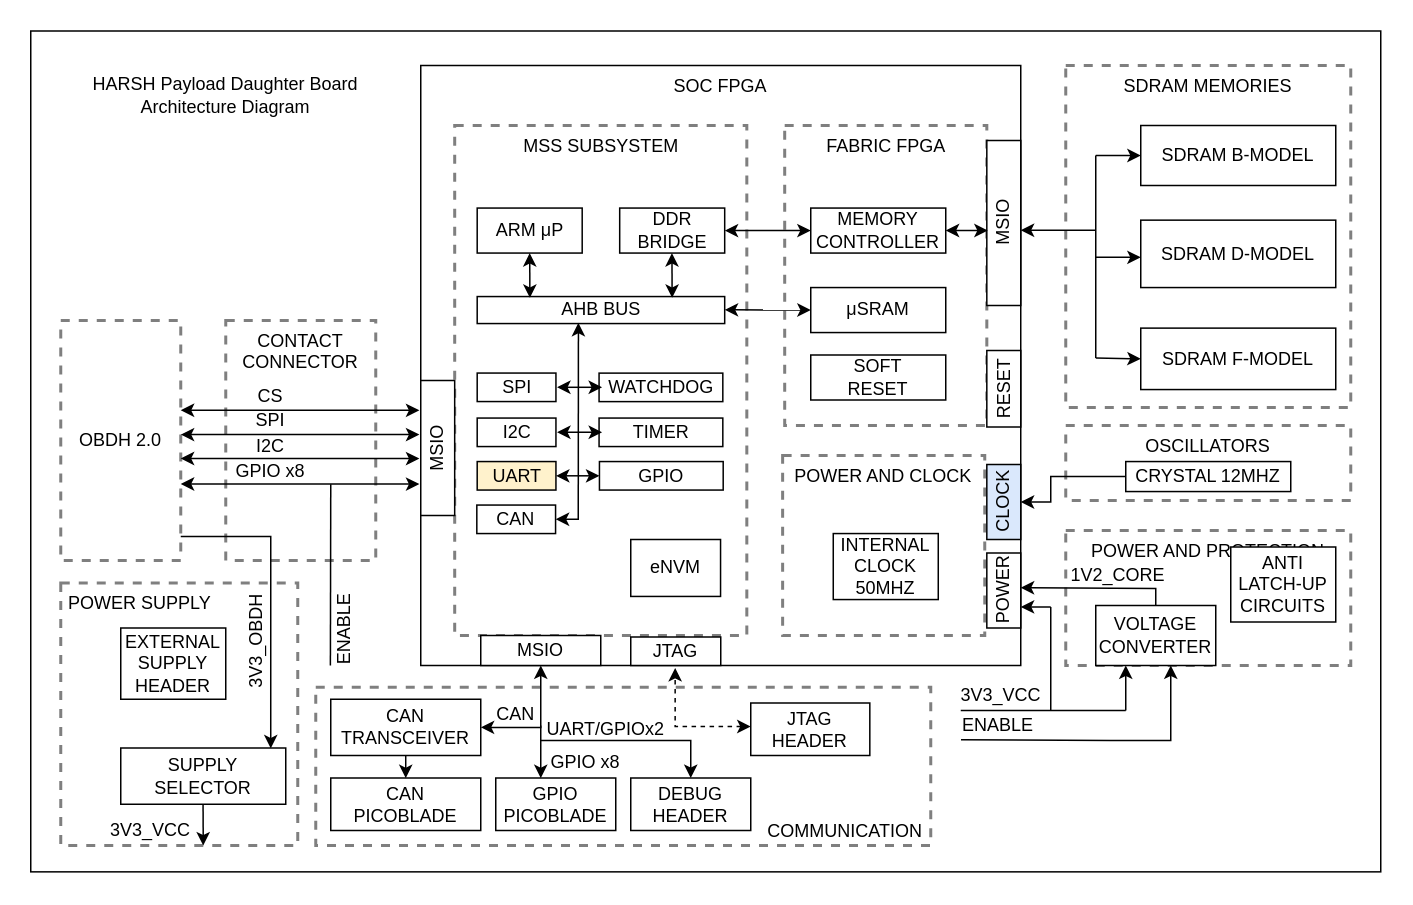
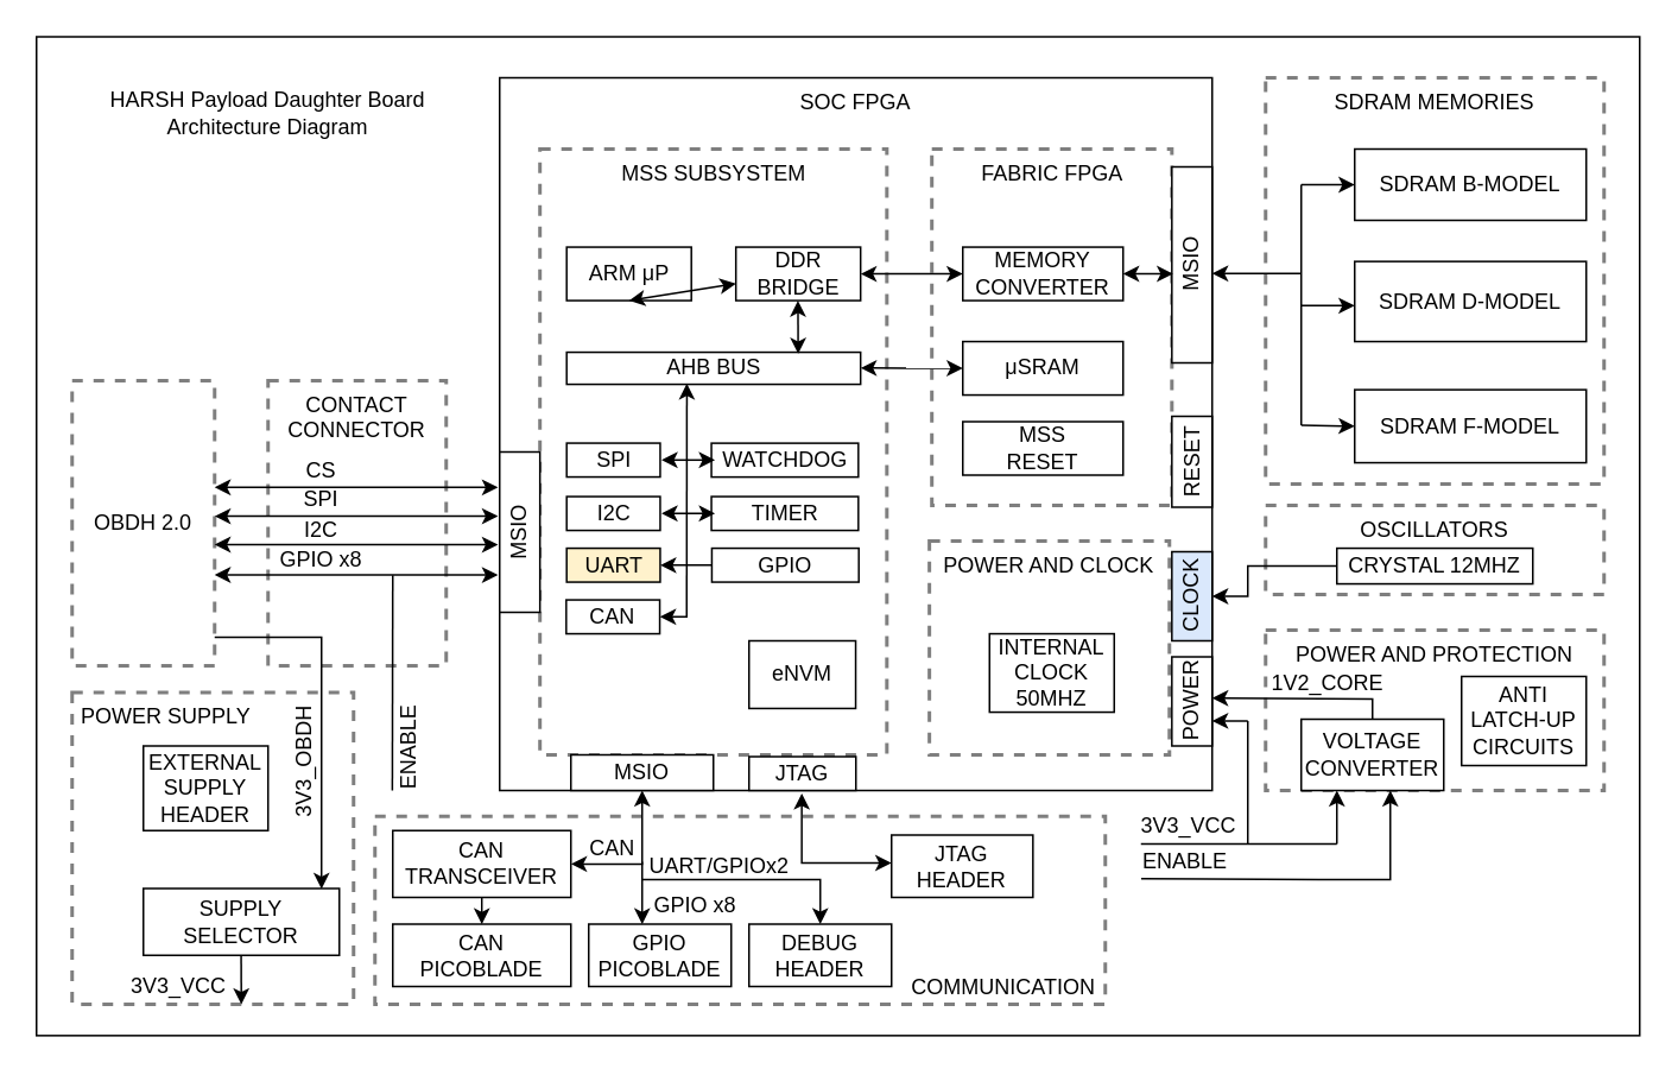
- <mxCell id="35" value="MEMORY&lt;br&gt;CONTROLLER" style="rounded=0;whiteSpace=wrap;html=1;" vertex="1" parent="1"><mxGeometry x="540" y="138.04" width="90" height="30" as="geometry" /></mxCell>
+ <mxCell id="35" value="MEMORY&lt;br&gt;CONVERTER" style="rounded=0;whiteSpace=wrap;html=1;" vertex="1" parent="1"><mxGeometry x="540" y="138.04" width="90" height="30" as="geometry" /></mxCell>
- <mxCell id="32" value="" style="endArrow=classic;startArrow=classic;html=1;exitX=0.5;exitY=1;exitDx=0;exitDy=0;entryX=0.213;entryY=0.048;entryDx=0;entryDy=0;entryPerimeter=0;" edge="1" parent="1" source="17" target="18"><mxGeometry width="50" height="50" relative="1" as="geometry"><mxPoint x="382.63" y="162.87" as="sourcePoint" /><mxPoint x="412.63" y="162.87" as="targetPoint" /></mxGeometry></mxCell>
+ <mxCell id="32" value="" style="endArrow=classic;startArrow=classic;html=1;exitX=0.5;exitY=1;exitDx=0;exitDy=0;" edge="1" parent="1" source="17" target="19"><mxGeometry width="50" height="50" relative="1" as="geometry"><mxPoint x="382.63" y="162.87" as="sourcePoint" /><mxPoint x="412.63" y="162.87" as="targetPoint" /></mxGeometry></mxCell>
- <mxCell id="46" value="SOFT&lt;br&gt;RESET" style="rounded=0;whiteSpace=wrap;html=1;" vertex="1" parent="1"><mxGeometry x="540" y="236" width="90" height="30" as="geometry" /></mxCell>
+ <mxCell id="46" value="MSS&lt;br&gt;RESET" style="rounded=0;whiteSpace=wrap;html=1;" vertex="1" parent="1"><mxGeometry x="540" y="236" width="90" height="30" as="geometry" /></mxCell>
- <mxCell id="26" value="" style="endArrow=classic;startArrow=classic;html=1;exitX=1;exitY=0.5;exitDx=0;exitDy=0;entryX=0;entryY=0.5;entryDx=0;entryDy=0;" edge="1" parent="1" source="22" target="25"><mxGeometry width="50" height="50" relative="1" as="geometry"><mxPoint x="351.13" y="317.04" as="sourcePoint" /><mxPoint x="401.13" y="267.04" as="targetPoint" /></mxGeometry></mxCell>
+ <mxCell id="26" value="" style="endArrow=none;startArrow=classic;html=1;exitX=1;exitY=0.5;exitDx=0;exitDy=0;entryX=0;entryY=0.5;entryDx=0;entryDy=0;" edge="1" parent="1" source="22" target="25"><mxGeometry width="50" height="50" relative="1" as="geometry"><mxPoint x="351.13" y="317.04" as="sourcePoint" /><mxPoint x="401.13" y="267.04" as="targetPoint" /></mxGeometry></mxCell>
- <mxCell id="49" value="ANTI&lt;br&gt;LATCH-UP&lt;br&gt;CIRCUITS" style="rounded=0;whiteSpace=wrap;html=1;horizontal=1;" vertex="1" parent="1"><mxGeometry x="820" y="364" width="70" height="50" as="geometry" /></mxCell>
+ <mxCell id="49" value="ANTI&lt;br&gt;LATCH-UP&lt;br&gt;CIRCUITS" style="rounded=0;whiteSpace=wrap;html=1;horizontal=1;" vertex="1" parent="1"><mxGeometry x="820" y="379" width="70" height="50" as="geometry" /></mxCell>
- <mxCell id="81" value="" style="endArrow=classic;startArrow=classic;html=1;entryX=0.424;entryY=1.004;entryDx=0;entryDy=0;exitX=-0.001;exitY=0.448;exitDx=0;exitDy=0;edgeStyle=orthogonalEdgeStyle;rounded=0;exitPerimeter=0;entryPerimeter=0;dashed=1;" edge="1" parent="1" source="63" target="7"><mxGeometry width="50" height="50" relative="1" as="geometry"><mxPoint x="430" y="493" as="sourcePoint" /><mxPoint x="450" y="453" as="targetPoint" /></mxGeometry></mxCell>
+ <mxCell id="81" value="" style="endArrow=classic;startArrow=classic;html=1;entryX=0.424;entryY=1.004;entryDx=0;entryDy=0;exitX=-0.001;exitY=0.448;exitDx=0;exitDy=0;edgeStyle=orthogonalEdgeStyle;rounded=0;exitPerimeter=0;entryPerimeter=0;" edge="1" parent="1" source="63" target="7"><mxGeometry width="50" height="50" relative="1" as="geometry"><mxPoint x="430" y="493" as="sourcePoint" /><mxPoint x="450" y="453" as="targetPoint" /></mxGeometry></mxCell>
